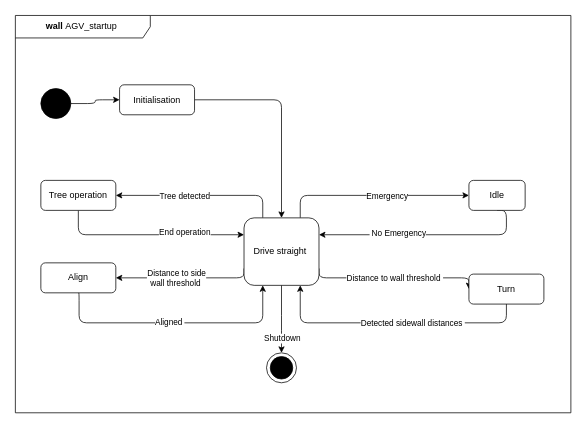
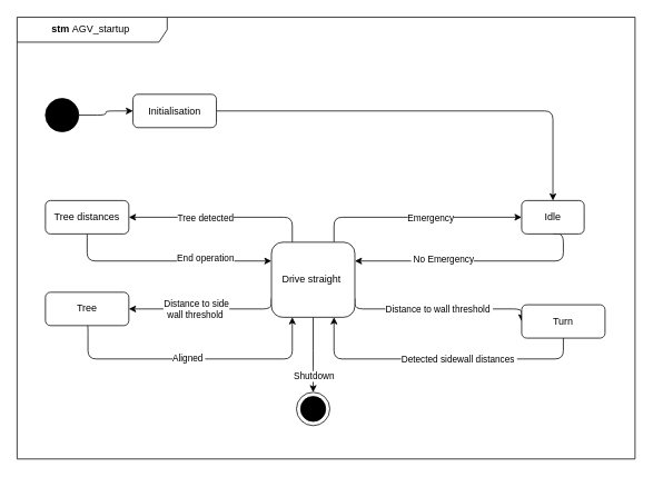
- <mxCell id="2" value="&lt;div style=&quot;text-align: left&quot;&gt;&lt;b&gt;wall&lt;/b&gt;&lt;span&gt;&amp;nbsp;AGV_startup&amp;nbsp;&lt;/span&gt;&lt;/div&gt;" style="shape=umlFrame;whiteSpace=wrap;html=1;rounded=1;fontColor=#000000;fillColor=#FFFFFF;width=180;height=30;" parent="1" vertex="1"><mxGeometry x="20" y="20" width="741" height="530" as="geometry" /></mxCell>
+ <mxCell id="2" value="&lt;div style=&quot;text-align: left&quot;&gt;&lt;b&gt;stm&lt;/b&gt;&lt;span&gt;&amp;nbsp;AGV_startup&amp;nbsp;&lt;/span&gt;&lt;/div&gt;" style="shape=umlFrame;whiteSpace=wrap;html=1;rounded=1;fontColor=#000000;fillColor=#FFFFFF;width=180;height=30;" parent="1" vertex="1"><mxGeometry x="20" y="20" width="741" height="530" as="geometry" /></mxCell>
- <mxCell id="3" style="edgeStyle=orthogonalEdgeStyle;rounded=1;orthogonalLoop=1;jettySize=auto;html=1;exitX=1;exitY=0.5;exitDx=0;exitDy=0;entryX=0.5;entryY=0;entryDx=0;entryDy=0;" parent="1" source="4" target="21" edge="1"><mxGeometry relative="1" as="geometry"><mxPoint x="281" y="137.5" as="targetPoint" /></mxGeometry></mxCell>
+ <mxCell id="3" style="edgeStyle=orthogonalEdgeStyle;rounded=1;orthogonalLoop=1;jettySize=auto;html=1;exitX=1;exitY=0.5;exitDx=0;exitDy=0;" parent="1" source="4" target="14" edge="1"><mxGeometry relative="1" as="geometry"><mxPoint x="281" y="137.5" as="targetPoint" /></mxGeometry></mxCell>
- <mxCell id="30" value="Tree operation" style="shape=rect;rounded=1;html=1;whiteSpace=wrap;align=center;fontColor=#000000;fillColor=#FFFFFF;" vertex="1" parent="1"><mxGeometry x="54" y="240" width="100" height="40" as="geometry" /></mxCell>
+ <mxCell id="30" value="Tree distances" style="shape=rect;rounded=1;html=1;whiteSpace=wrap;align=center;fontColor=#000000;fillColor=#FFFFFF;" vertex="1" parent="1"><mxGeometry x="54" y="240" width="100" height="40" as="geometry" /></mxCell>
- <mxCell id="24" value="Align" style="shape=rect;rounded=1;html=1;whiteSpace=wrap;align=center;fontColor=#000000;fillColor=#FFFFFF;" vertex="1" parent="1"><mxGeometry x="54" y="350" width="100" height="40" as="geometry" /></mxCell>
+ <mxCell id="24" value="Tree" style="shape=rect;rounded=1;html=1;whiteSpace=wrap;align=center;fontColor=#000000;fillColor=#FFFFFF;" vertex="1" parent="1"><mxGeometry x="54" y="350" width="100" height="40" as="geometry" /></mxCell>
